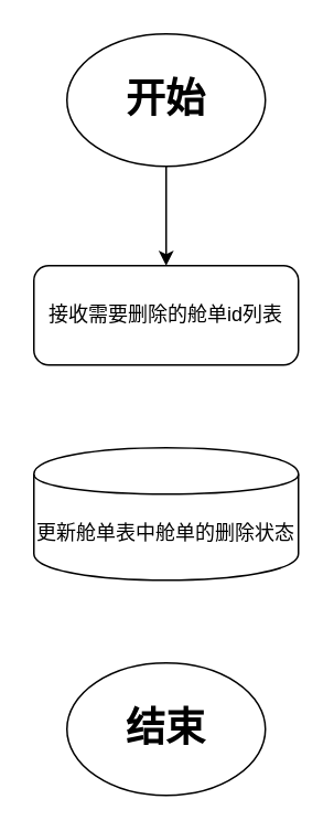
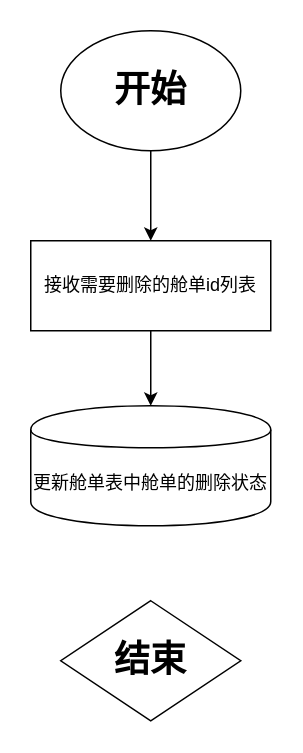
- <mxCell id="5" value="接收需要删除的舱单id列表" style="whiteSpace=wrap;html=1;rounded=1;" vertex="1" parent="1"><mxGeometry x="20" y="160" width="160" height="60" as="geometry" /></mxCell>
+ <mxCell id="5" value="接收需要删除的舱单id列表" style="rounded=0;whiteSpace=wrap;html=1;" vertex="1" parent="1"><mxGeometry x="20" y="160" width="160" height="60" as="geometry" /></mxCell>
+ <mxCell id="4" value="" style="edgeStyle=orthogonalEdgeStyle;rounded=0;orthogonalLoop=1;jettySize=auto;html=1;" edge="1" parent="1" source="5" target="6"><mxGeometry relative="1" as="geometry" /></mxCell>
- <mxCell id="7" value="&lt;h1&gt;结束&lt;/h1&gt;" style="ellipse;whiteSpace=wrap;html=1;" vertex="1" parent="1"><mxGeometry x="40" y="400" width="120" height="80" as="geometry" /></mxCell>
+ <mxCell id="7" value="&lt;h1&gt;结束&lt;/h1&gt;" style="rhombus;whiteSpace=wrap;html=1;" vertex="1" parent="1"><mxGeometry x="40" y="400" width="120" height="80" as="geometry" /></mxCell>
